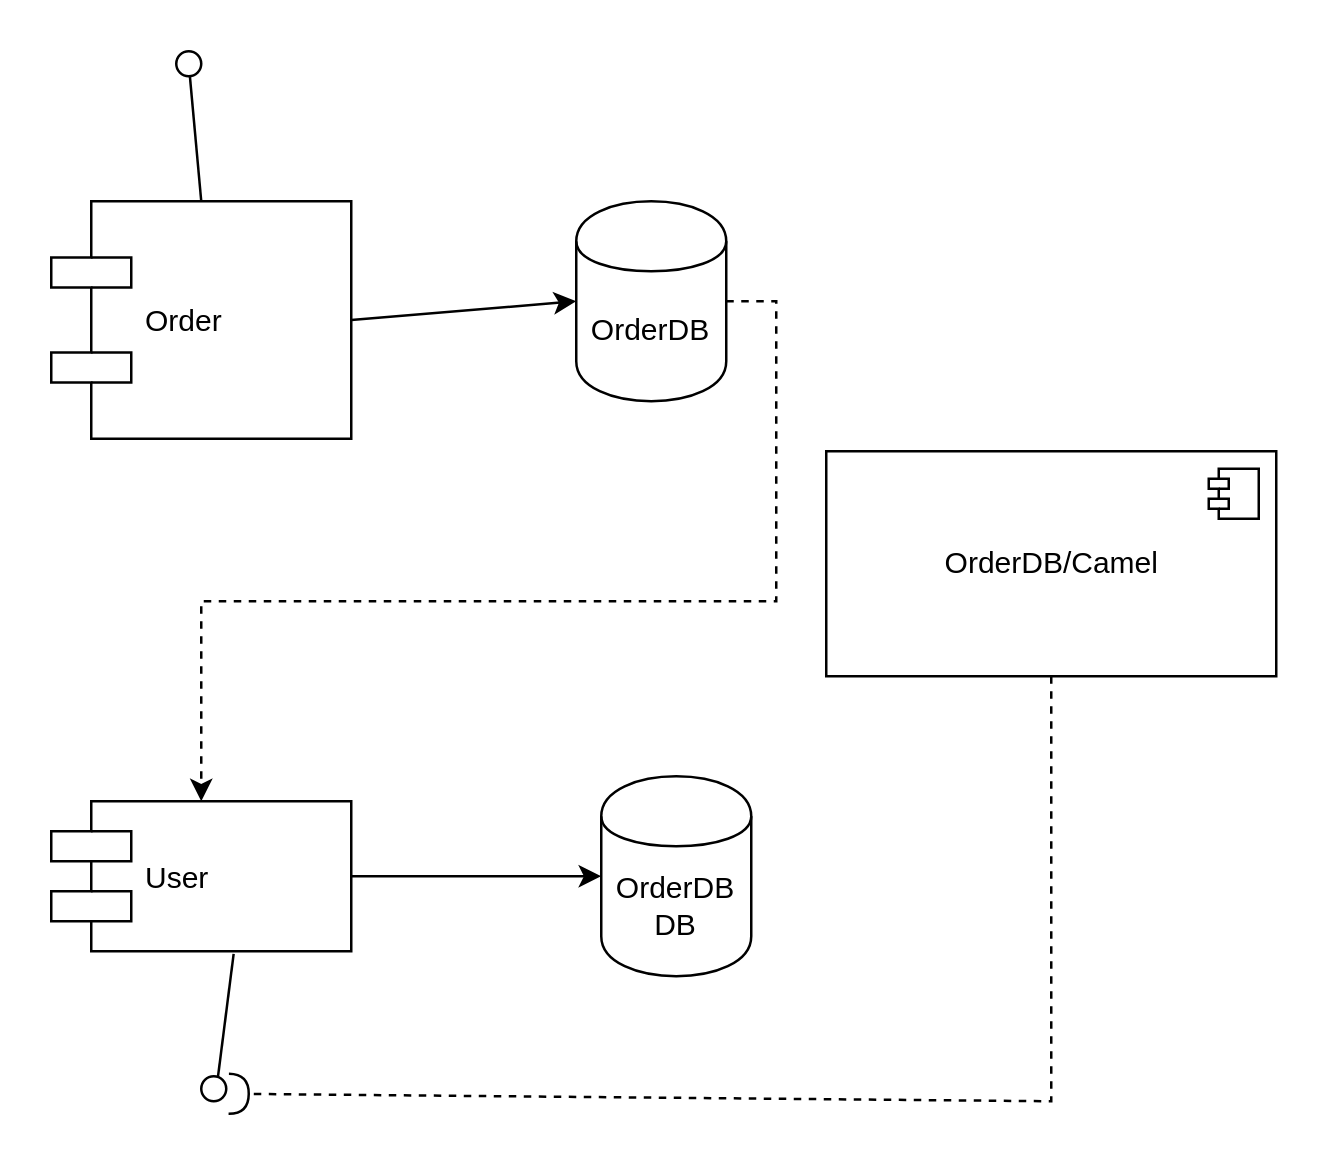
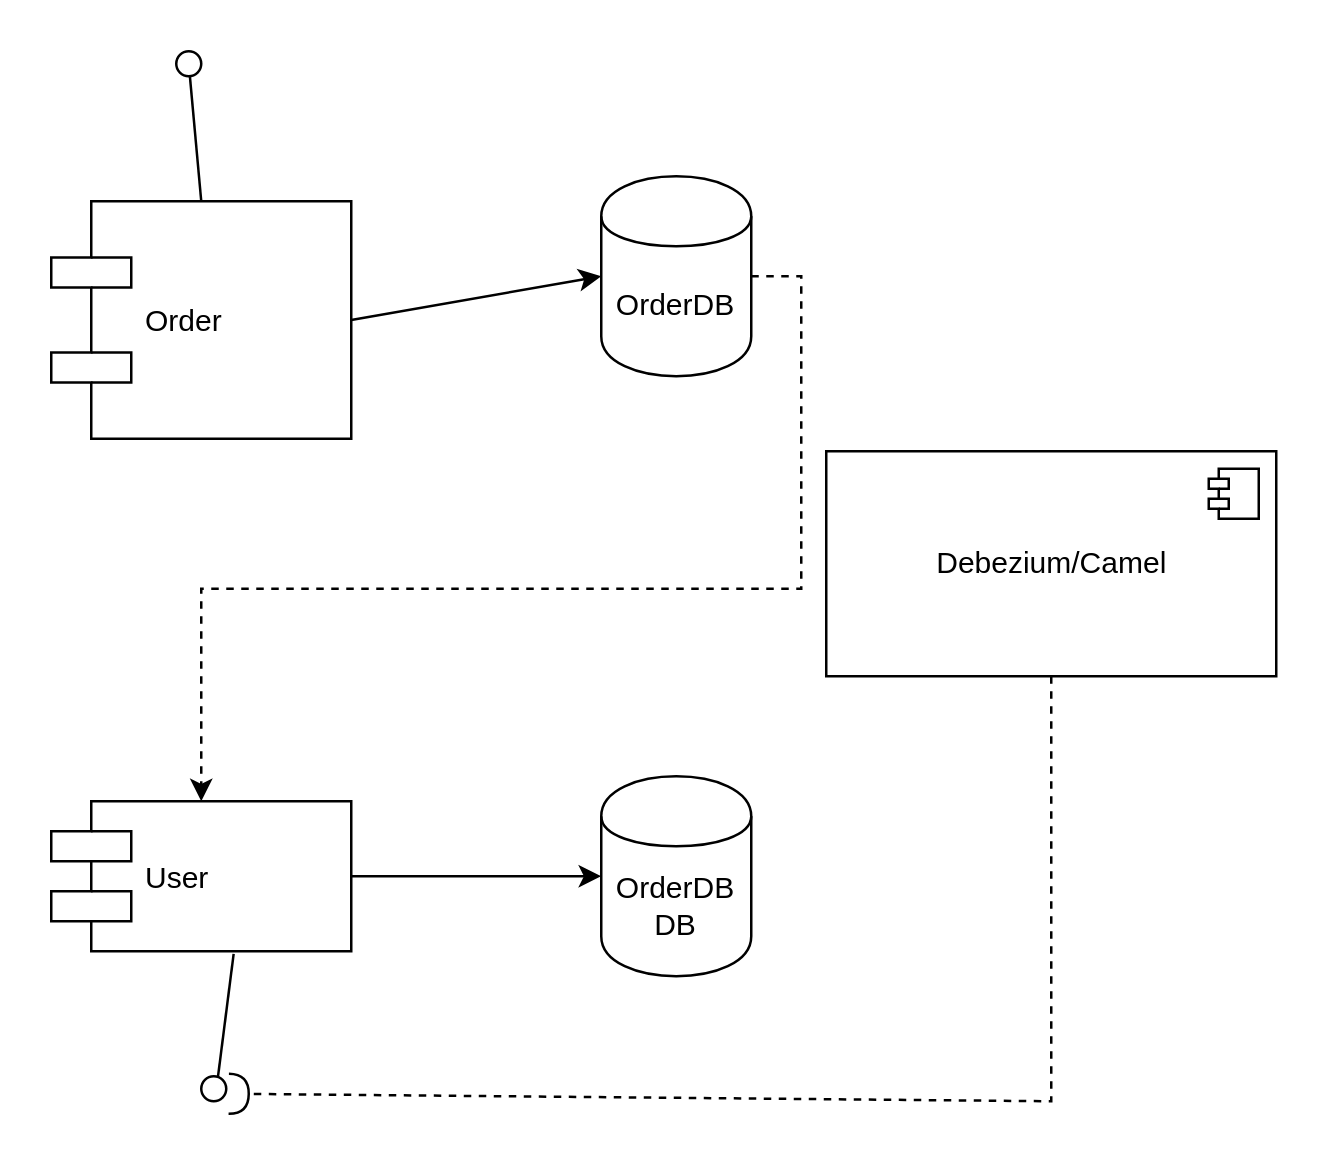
- <mxCell id="9" value="OrderDB" style="shape=cylinder;whiteSpace=wrap;html=1;boundedLbl=1;backgroundOutline=1;" vertex="1" parent="1"><mxGeometry x="230" y="80" width="60" height="80" as="geometry" /></mxCell>
+ <mxCell id="9" value="OrderDB" style="shape=cylinder;whiteSpace=wrap;html=1;boundedLbl=1;backgroundOutline=1;" vertex="1" parent="1"><mxGeometry x="240" y="70" width="60" height="80" as="geometry" /></mxCell>
- <mxCell id="13" value="&lt;div&gt;OrderDB/Camel&lt;br&gt;&lt;/div&gt;" style="html=1;" vertex="1" parent="1"><mxGeometry x="330" y="180" width="180" height="90" as="geometry" /></mxCell>
+ <mxCell id="13" value="&lt;div&gt;Debezium/Camel&lt;br&gt;&lt;/div&gt;" style="html=1;" vertex="1" parent="1"><mxGeometry x="330" y="180" width="180" height="90" as="geometry" /></mxCell>
